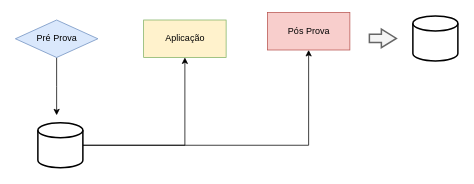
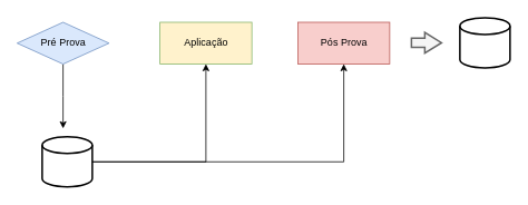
- <mxCell id="5" value="Pós Prova" style="html=1;fillColor=#f8cecc;strokeColor=#b85450;" vertex="1" parent="1"><mxGeometry x="356" y="16" width="110" height="50" as="geometry" /></mxCell>
+ <mxCell id="5" value="Pós Prova" style="html=1;fillColor=#f8cecc;strokeColor=#b85450;" vertex="1" parent="1"><mxGeometry x="356" y="26" width="110" height="50" as="geometry" /></mxCell>
